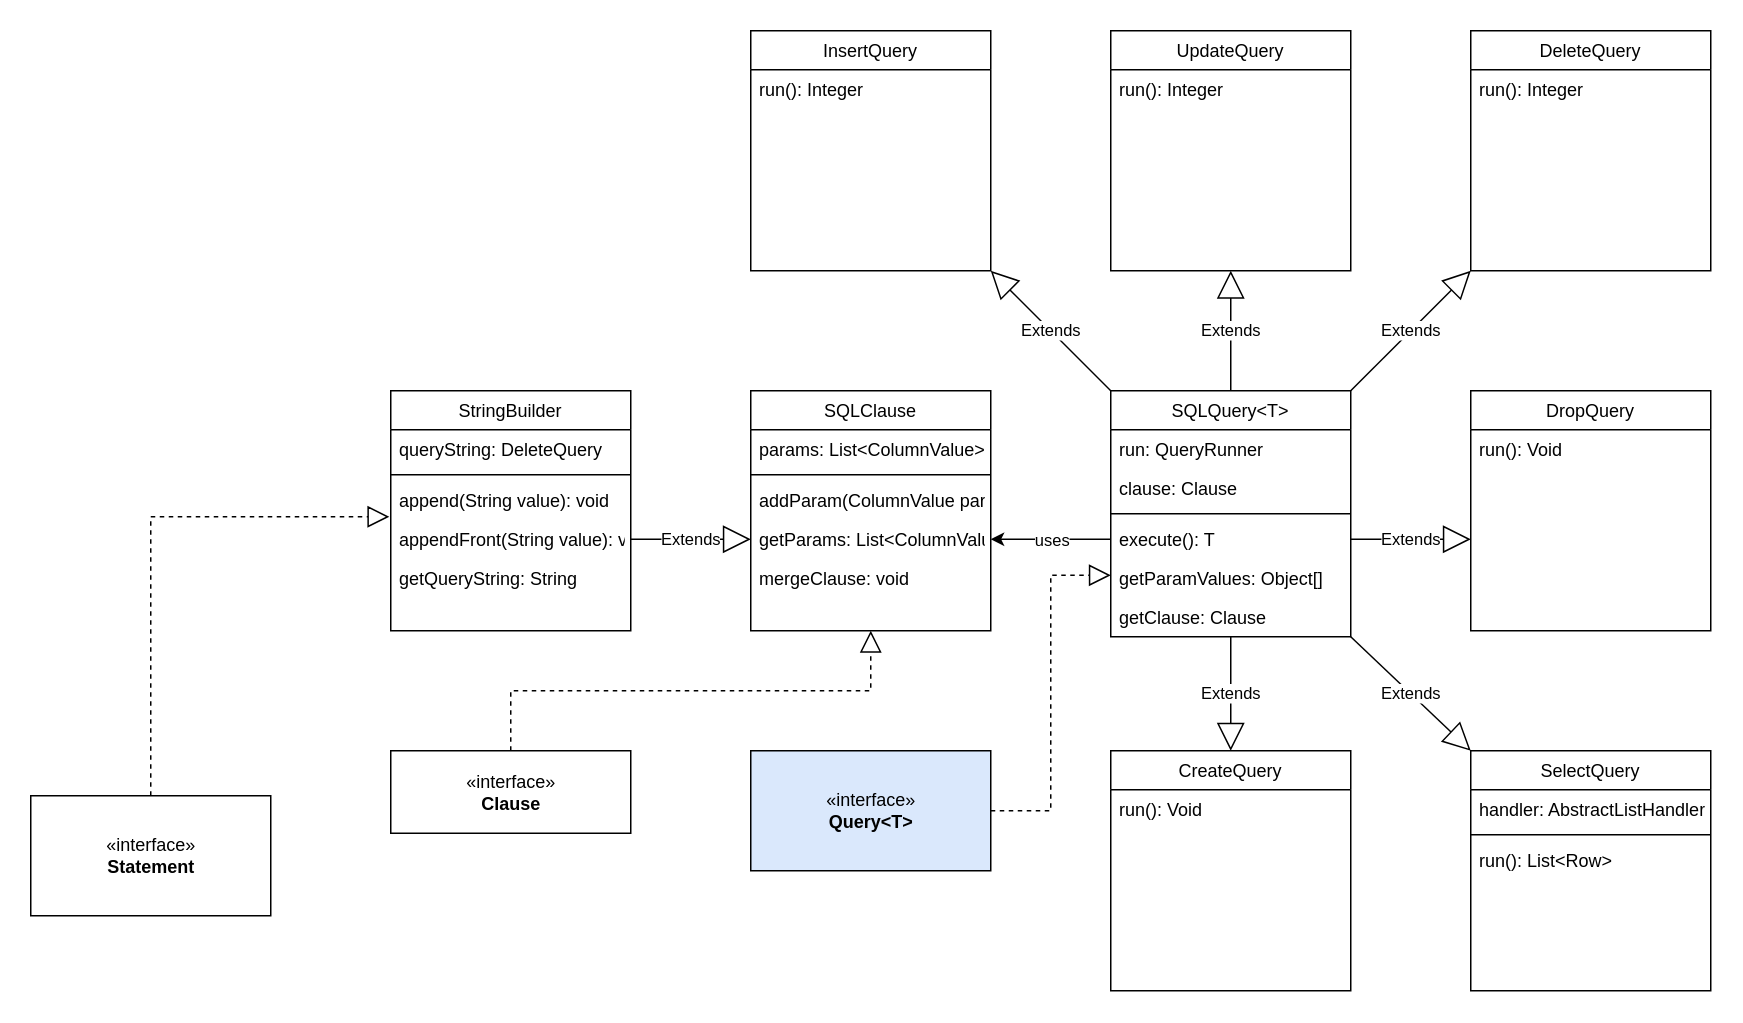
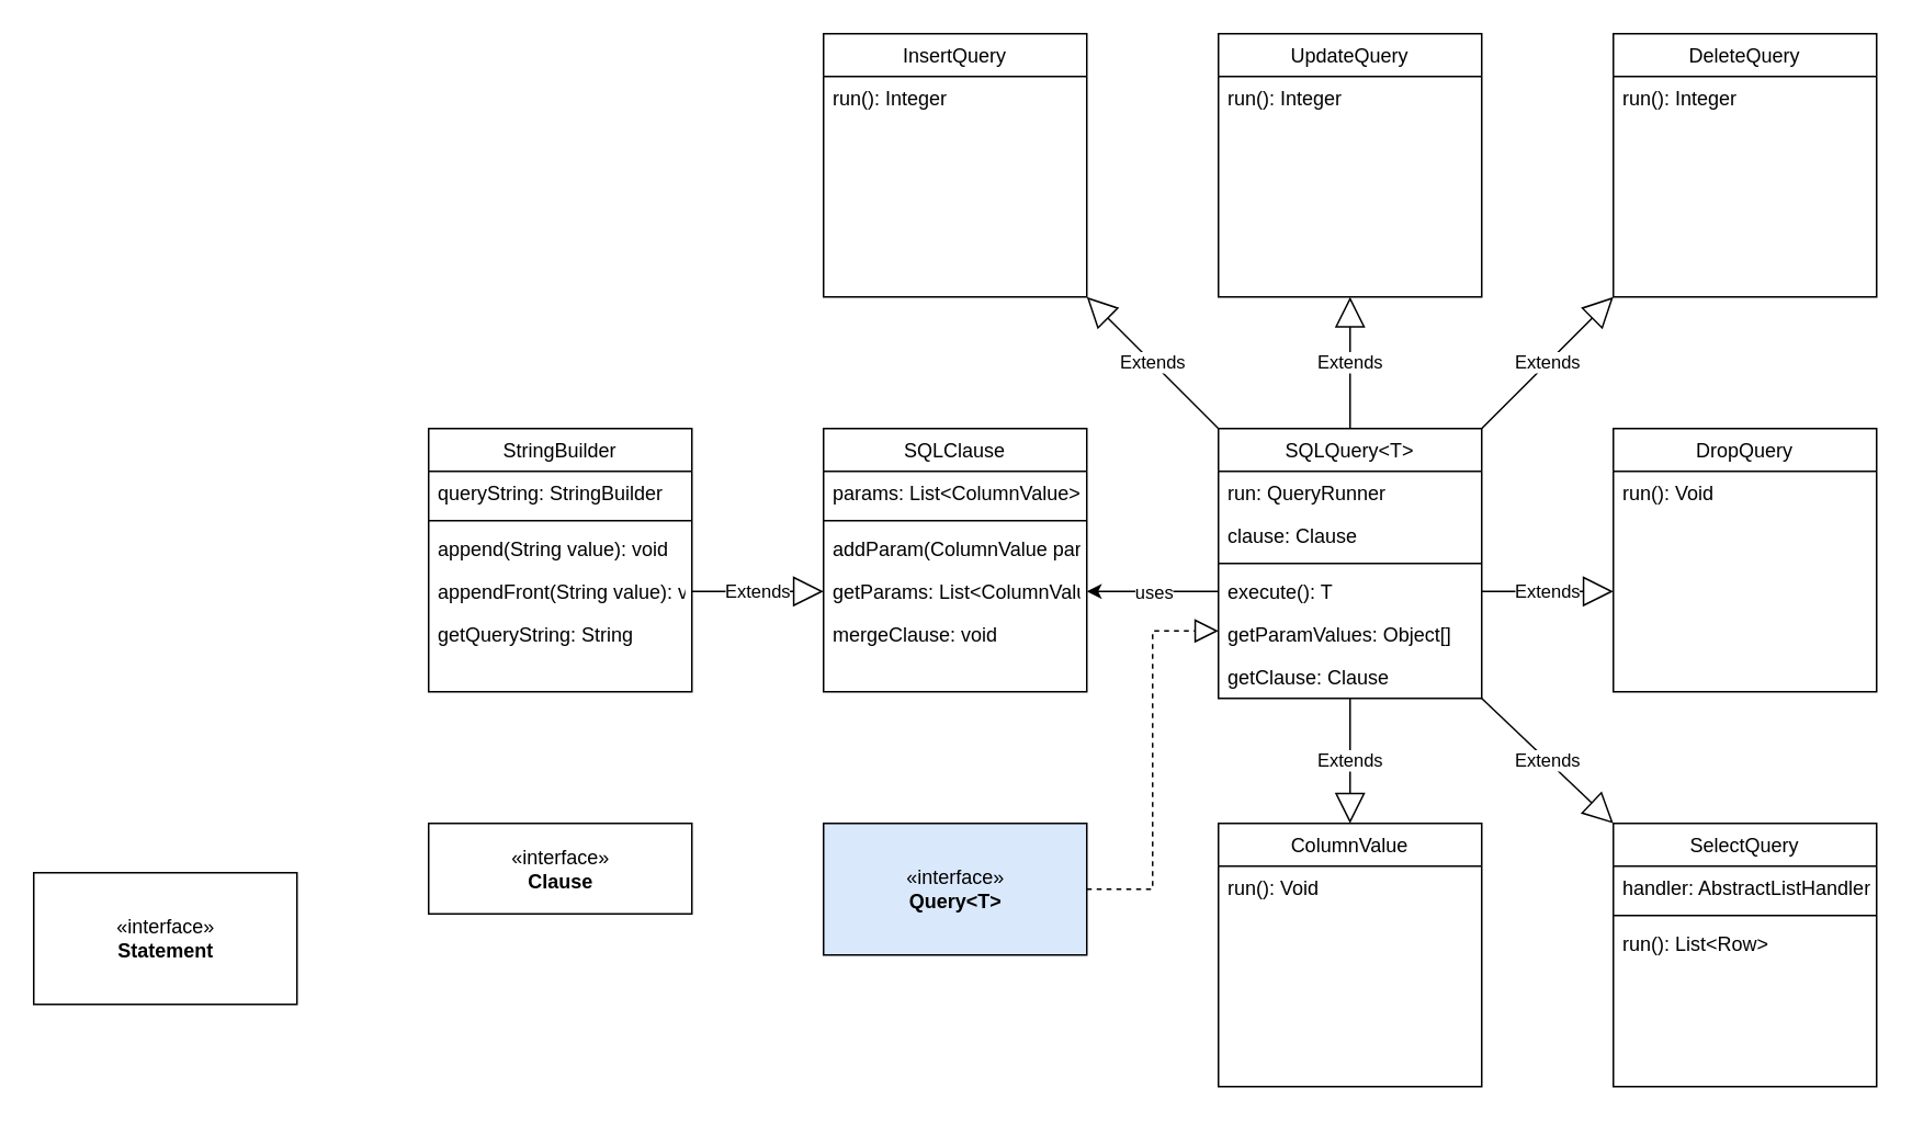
- <mxCell id="3" value="queryString: DeleteQuery" style="text;align=left;verticalAlign=top;spacingLeft=4;spacingRight=4;overflow=hidden;rotatable=0;points=[[0,0.5],[1,0.5]];portConstraint=eastwest;" parent="2" vertex="1"><mxGeometry y="26" width="160" height="26" as="geometry" /></mxCell>
+ <mxCell id="3" value="queryString: StringBuilder" style="text;align=left;verticalAlign=top;spacingLeft=4;spacingRight=4;overflow=hidden;rotatable=0;points=[[0,0.5],[1,0.5]];portConstraint=eastwest;" parent="2" vertex="1"><mxGeometry y="26" width="160" height="26" as="geometry" /></mxCell>
- <mxCell id="8" value="" style="endArrow=block;dashed=1;endFill=0;endSize=12;html=1;rounded=0;edgeStyle=orthogonalEdgeStyle;entryX=-0.006;entryY=0.923;entryDx=0;entryDy=0;exitX=0.5;exitY=0;exitDx=0;exitDy=0;entryPerimeter=0;" parent="1" source="22" target="5" edge="1"><mxGeometry width="160" relative="1" as="geometry"><mxPoint x="100" y="580" as="sourcePoint" /><mxPoint x="150" y="440" as="targetPoint" /></mxGeometry></mxCell>
- <mxCell id="25" value="" style="endArrow=block;dashed=1;endFill=0;endSize=12;html=1;rounded=0;edgeStyle=orthogonalEdgeStyle;entryX=0.5;entryY=1;entryDx=0;entryDy=0;exitX=0.5;exitY=0;exitDx=0;exitDy=0;" parent="1" source="24" target="9" edge="1"><mxGeometry width="160" relative="1" as="geometry"><mxPoint x="340" y="580" as="sourcePoint" /><mxPoint x="110" y="510" as="targetPoint" /></mxGeometry></mxCell>
- <mxCell id="41" value="CreateQuery" style="swimlane;fontStyle=0;align=center;verticalAlign=top;childLayout=stackLayout;horizontal=1;startSize=26;horizontalStack=0;resizeParent=1;resizeLast=0;collapsible=1;marginBottom=0;rounded=0;shadow=0;strokeWidth=1;" parent="1" vertex="1"><mxGeometry x="740" y="500" width="160" height="160" as="geometry"><mxRectangle x="550" y="140" width="160" height="26" as="alternateBounds" /></mxGeometry></mxCell>
+ <mxCell id="41" value="ColumnValue" style="swimlane;fontStyle=0;align=center;verticalAlign=top;childLayout=stackLayout;horizontal=1;startSize=26;horizontalStack=0;resizeParent=1;resizeLast=0;collapsible=1;marginBottom=0;rounded=0;shadow=0;strokeWidth=1;" parent="1" vertex="1"><mxGeometry x="740" y="500" width="160" height="160" as="geometry"><mxRectangle x="550" y="140" width="160" height="26" as="alternateBounds" /></mxGeometry></mxCell>
